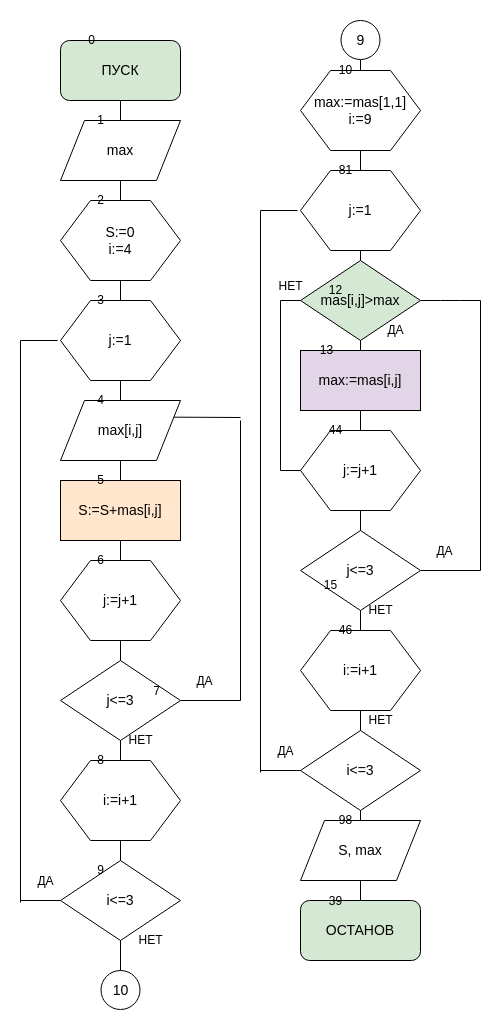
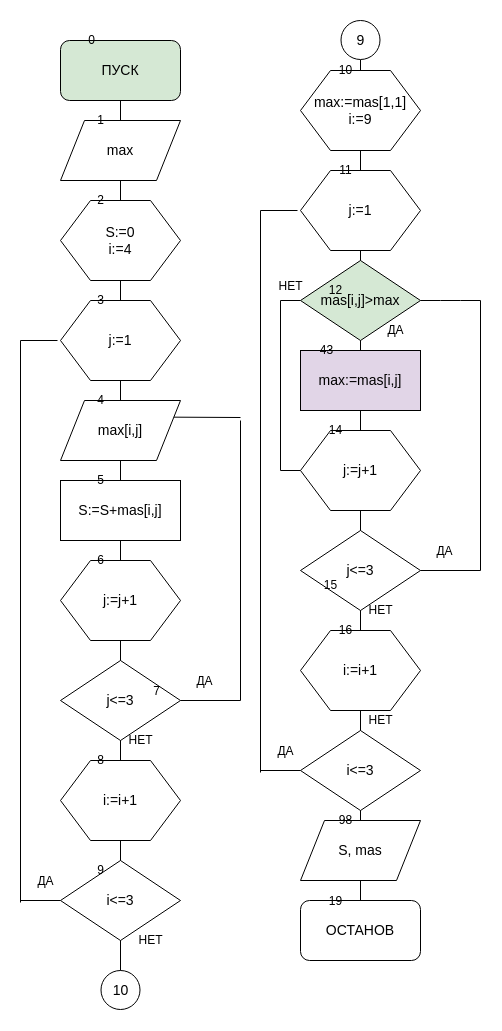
- <mxCell id="62" value="81" style="text;html=1;align=center;verticalAlign=middle;resizable=0;points=[];;autosize=1;" vertex="1" parent="1"><mxGeometry x="330" y="160" width="30" height="20" as="geometry" /></mxCell>
+ <mxCell id="62" value="11" style="text;html=1;align=center;verticalAlign=middle;resizable=0;points=[];;autosize=1;" vertex="1" parent="1"><mxGeometry x="330" y="160" width="30" height="20" as="geometry" /></mxCell>
- <mxCell id="64" value="13" style="text;html=1;align=center;verticalAlign=middle;resizable=0;points=[];;autosize=1;" vertex="1" parent="1"><mxGeometry x="310.5" y="340" width="30" height="20" as="geometry" /></mxCell>
+ <mxCell id="64" value="43" style="text;html=1;align=center;verticalAlign=middle;resizable=0;points=[];;autosize=1;" vertex="1" parent="1"><mxGeometry x="310.5" y="340" width="30" height="20" as="geometry" /></mxCell>
- <mxCell id="65" value="44" style="text;html=1;align=center;verticalAlign=middle;resizable=0;points=[];;autosize=1;" vertex="1" parent="1"><mxGeometry x="320" y="420" width="30" height="20" as="geometry" /></mxCell>
+ <mxCell id="65" value="14" style="text;html=1;align=center;verticalAlign=middle;resizable=0;points=[];;autosize=1;" vertex="1" parent="1"><mxGeometry x="320" y="420" width="30" height="20" as="geometry" /></mxCell>
- <mxCell id="10" value="&lt;font style=&quot;font-size: 14px&quot;&gt;S:=S+mas[i,j]&lt;/font&gt;" style="rounded=0;whiteSpace=wrap;html=1;fillColor=#ffe6cc;" vertex="1" parent="1"><mxGeometry x="60" y="480" width="120" height="60" as="geometry" /></mxCell>
+ <mxCell id="10" value="&lt;font style=&quot;font-size: 14px&quot;&gt;S:=S+mas[i,j]&lt;/font&gt;" style="rounded=0;whiteSpace=wrap;html=1;" vertex="1" parent="1"><mxGeometry x="60" y="480" width="120" height="60" as="geometry" /></mxCell>
- <mxCell id="67" value="46" style="text;html=1;align=center;verticalAlign=middle;resizable=0;points=[];;autosize=1;" vertex="1" parent="1"><mxGeometry x="330" y="620" width="30" height="20" as="geometry" /></mxCell>
+ <mxCell id="67" value="16" style="text;html=1;align=center;verticalAlign=middle;resizable=0;points=[];;autosize=1;" vertex="1" parent="1"><mxGeometry x="330" y="620" width="30" height="20" as="geometry" /></mxCell>
- <mxCell id="50" value="&lt;font style=&quot;font-size: 14px&quot;&gt;S, max&lt;/font&gt;" style="shape=parallelogram;perimeter=parallelogramPerimeter;whiteSpace=wrap;html=1;" vertex="1" parent="1"><mxGeometry x="300" y="820" width="120" height="60" as="geometry" /></mxCell>
+ <mxCell id="50" value="&lt;font style=&quot;font-size: 14px&quot;&gt;S, mas&lt;/font&gt;" style="shape=parallelogram;perimeter=parallelogramPerimeter;whiteSpace=wrap;html=1;" vertex="1" parent="1"><mxGeometry x="300" y="820" width="120" height="60" as="geometry" /></mxCell>
- <mxCell id="69" value="39" style="text;html=1;align=center;verticalAlign=middle;resizable=0;points=[];;autosize=1;" vertex="1" parent="1"><mxGeometry x="320" y="891" width="30" height="20" as="geometry" /></mxCell>
+ <mxCell id="69" value="19" style="text;html=1;align=center;verticalAlign=middle;resizable=0;points=[];;autosize=1;" vertex="1" parent="1"><mxGeometry x="320" y="891" width="30" height="20" as="geometry" /></mxCell>
- <mxCell id="5" value="&lt;font style=&quot;font-size: 14px&quot;&gt;ОСТАНОВ&lt;/font&gt;" style="rounded=1;whiteSpace=wrap;html=1;fillColor=#d5e8d4;" vertex="1" parent="1"><mxGeometry x="300" y="900" width="120" height="60" as="geometry" /></mxCell>
+ <mxCell id="5" value="&lt;font style=&quot;font-size: 14px&quot;&gt;ОСТАНОВ&lt;/font&gt;" style="rounded=1;whiteSpace=wrap;html=1;" vertex="1" parent="1"><mxGeometry x="300" y="900" width="120" height="60" as="geometry" /></mxCell>
